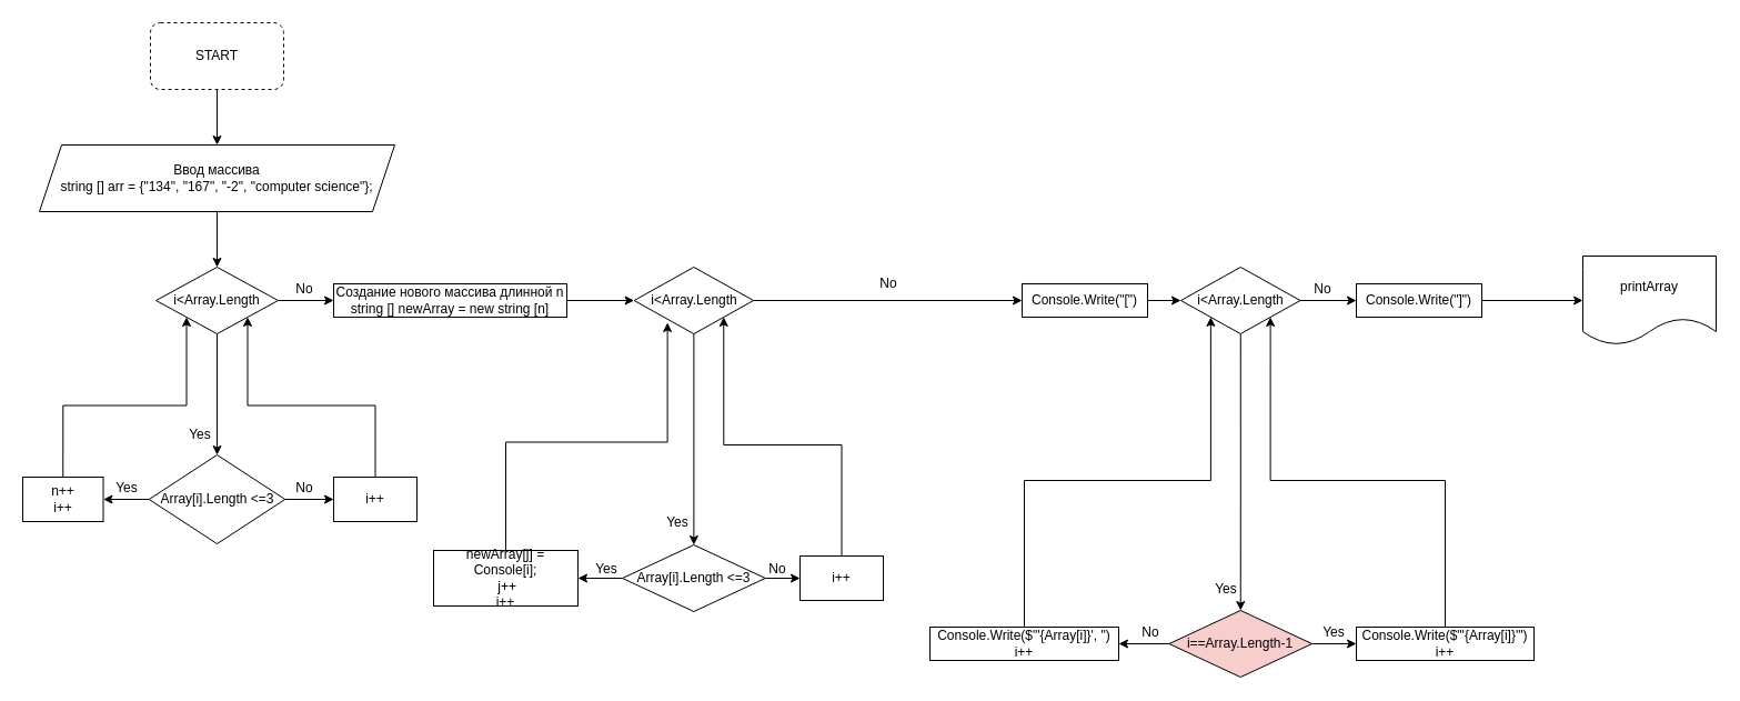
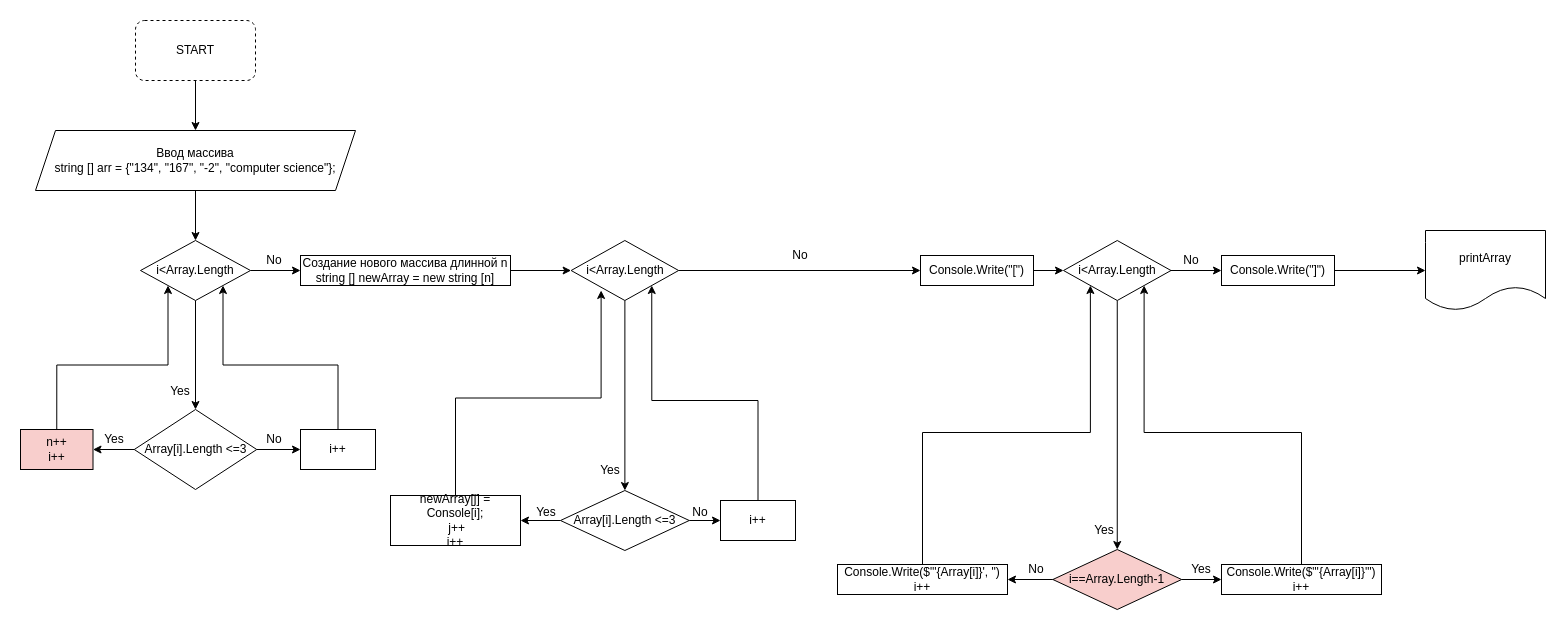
- <mxCell id="13" value="n++&lt;br&gt;i++" style="rounded=0;whiteSpace=wrap;html=1;" vertex="1" parent="1"><mxGeometry x="20" y="429" width="72.5" height="40" as="geometry" /></mxCell>
+ <mxCell id="13" value="n++&lt;br&gt;i++" style="rounded=0;whiteSpace=wrap;html=1;fillColor=#f8cecc;" vertex="1" parent="1"><mxGeometry x="20" y="429" width="72.5" height="40" as="geometry" /></mxCell>
